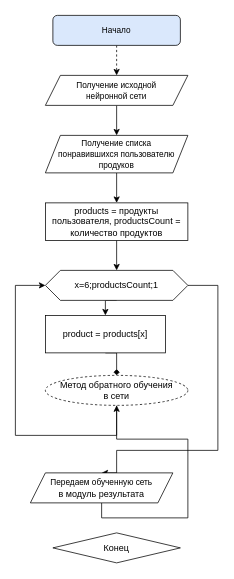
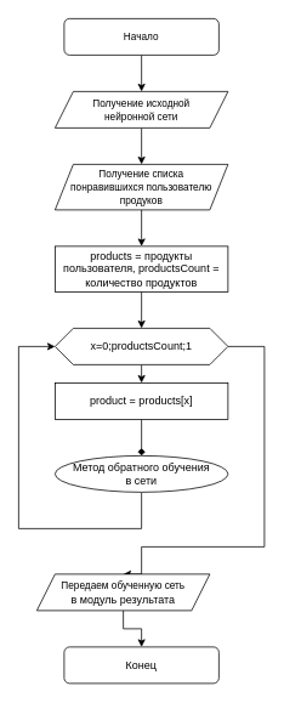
- <mxCell id="3" value="&lt;font style=&quot;font-size: 11px&quot;&gt;Начало&lt;/font&gt;" style="rounded=1;whiteSpace=wrap;html=1;fontSize=12;glass=0;strokeWidth=1;shadow=0;fillColor=#dae8fc;" parent="1" vertex="1"><mxGeometry x="70" width="170" height="40" as="geometry" y="20" /></mxCell>
+ <mxCell id="3" value="&lt;font style=&quot;font-size: 11px&quot;&gt;Начало&lt;/font&gt;" style="rounded=1;whiteSpace=wrap;html=1;fontSize=12;glass=0;strokeWidth=1;shadow=0;" parent="1" vertex="1"><mxGeometry x="70" width="170" height="40" as="geometry" y="20" /></mxCell>
- <mxCell id="2" style="edgeStyle=orthogonalEdgeStyle;rounded=0;orthogonalLoop=1;jettySize=auto;html=1;exitX=0.5;exitY=1;exitDx=0;exitDy=0;entryX=0.5;entryY=0;entryDx=0;entryDy=0;fontSize=11;dashed=1;" parent="1" source="3" target="5" edge="1"><mxGeometry relative="1" as="geometry" /></mxCell>
+ <mxCell id="2" style="edgeStyle=orthogonalEdgeStyle;rounded=0;orthogonalLoop=1;jettySize=auto;html=1;exitX=0.5;exitY=1;exitDx=0;exitDy=0;entryX=0.5;entryY=0;entryDx=0;entryDy=0;fontSize=11;" parent="1" source="3" target="5" edge="1"><mxGeometry relative="1" as="geometry" /></mxCell>
- <mxCell id="12" value="x=6;productsCount;1" style="shape=hexagon;perimeter=hexagonPerimeter2;whiteSpace=wrap;html=1;fixedSize=1;" parent="1" vertex="1"><mxGeometry x="60" y="360" width="190" height="40" as="geometry" /></mxCell>
+ <mxCell id="12" value="x=0;productsCount;1" style="shape=hexagon;perimeter=hexagonPerimeter2;whiteSpace=wrap;html=1;fixedSize=1;" parent="1" vertex="1"><mxGeometry x="60" y="360" width="190" height="40" as="geometry" /></mxCell>
- <mxCell id="14" value="product = products[x]" style="rounded=0;whiteSpace=wrap;html=1;" parent="1" vertex="1"><mxGeometry x="60" y="420" width="160" height="50" as="geometry" /></mxCell>
+ <mxCell id="14" value="product = products[x]" style="rounded=0;whiteSpace=wrap;html=1;" parent="1" vertex="1"><mxGeometry x="60" y="420" width="190" height="40" as="geometry" /></mxCell>
- <mxCell id="19" value="Метод обратного обучения&lt;br&gt;в сети" style="ellipse;whiteSpace=wrap;html=1;dashed=1;" parent="1" vertex="1"><mxGeometry x="60" y="500" width="190" height="40" as="geometry" /></mxCell>
+ <mxCell id="19" value="Метод обратного обучения&lt;br&gt;в сети" style="ellipse;whiteSpace=wrap;html=1;" parent="1" vertex="1"><mxGeometry x="60" y="500" width="190" height="40" as="geometry" /></mxCell>
- <mxCell id="10" style="edgeStyle=orthogonalEdgeStyle;rounded=0;orthogonalLoop=1;jettySize=auto;html=1;exitX=0.5;exitY=1;exitDx=0;exitDy=0;" parent="1" source="11" target="19" edge="1"><mxGeometry relative="1" as="geometry" /></mxCell>
+ <mxCell id="10" style="edgeStyle=orthogonalEdgeStyle;rounded=0;orthogonalLoop=1;jettySize=auto;html=1;exitX=0.5;exitY=1;exitDx=0;exitDy=0;entryX=0.5;entryY=0;entryDx=0;entryDy=0;" parent="1" source="11" target="6" edge="1"><mxGeometry relative="1" as="geometry" /></mxCell>
- <mxCell id="6" value="Конец" style="rhombus;whiteSpace=wrap;html=1;fontSize=12;glass=0;strokeWidth=1;shadow=0;" parent="1" vertex="1"><mxGeometry x="70" y="710" width="170" height="40" as="geometry" /></mxCell>
+ <mxCell id="6" value="Конец" style="rounded=1;whiteSpace=wrap;html=1;fontSize=12;glass=0;strokeWidth=1;shadow=0;" parent="1" vertex="1"><mxGeometry x="70" y="710" width="170" height="40" as="geometry" /></mxCell>
